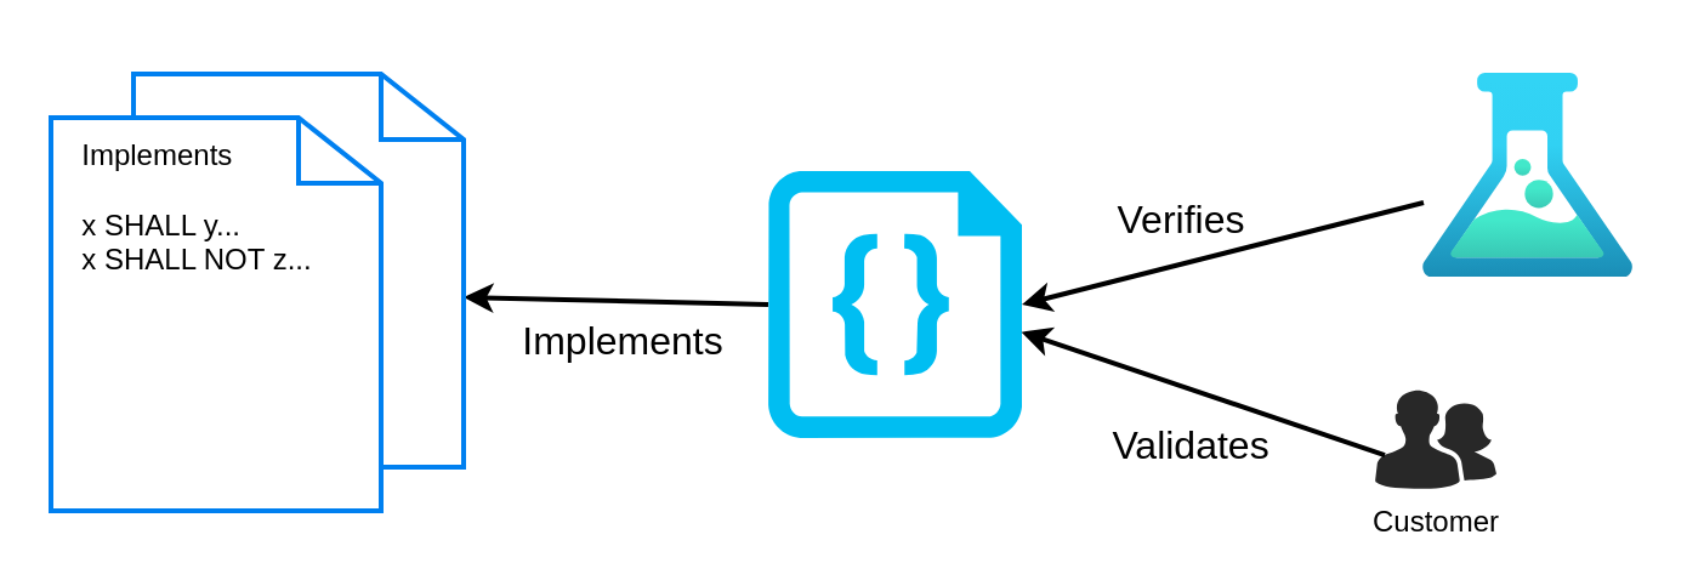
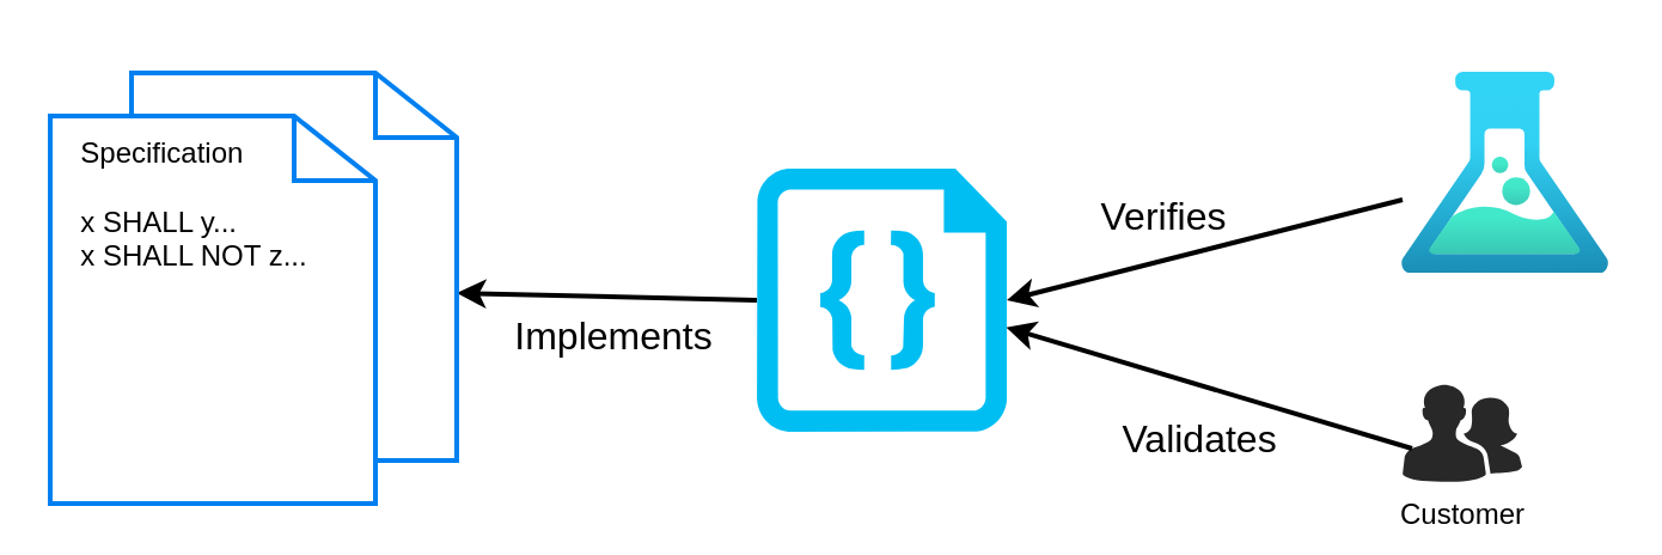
- <mxCell id="10" value="&lt;div align=&quot;left&quot;&gt;Implements&lt;br&gt;&lt;br&gt;x SHALL y...&lt;br&gt;x SHALL NOT z...&lt;br&gt;&lt;/div&gt;" style="text;html=1;align=center;verticalAlign=middle;whiteSpace=wrap;rounded=0;" vertex="1" parent="8"><mxGeometry x="5.5" width="110" height="130" as="geometry" /></mxCell>
+ <mxCell id="10" value="&lt;div align=&quot;left&quot;&gt;Specification&lt;br&gt;&lt;br&gt;x SHALL y...&lt;br&gt;x SHALL NOT z...&lt;br&gt;&lt;/div&gt;" style="text;html=1;align=center;verticalAlign=middle;whiteSpace=wrap;rounded=0;" vertex="1" parent="8"><mxGeometry x="5.5" width="110" height="130" as="geometry" /></mxCell>
- <mxCell id="7" value="Customer" style="verticalLabelPosition=bottom;sketch=0;html=1;fillColor=#282828;strokeColor=none;verticalAlign=top;pointerEvents=1;align=center;shape=mxgraph.cisco_safe.people_places_things_icons.icon2;" vertex="1" parent="1"><mxGeometry x="566" y="160" width="50" height="41" as="geometry" /></mxCell>
+ <mxCell id="7" value="Customer" style="verticalLabelPosition=bottom;sketch=0;html=1;fillColor=#282828;strokeColor=none;verticalAlign=top;pointerEvents=1;align=center;shape=mxgraph.cisco_safe.people_places_things_icons.icon2;" vertex="1" parent="1"><mxGeometry x="586" y="160" width="50" height="41" as="geometry" /></mxCell>
